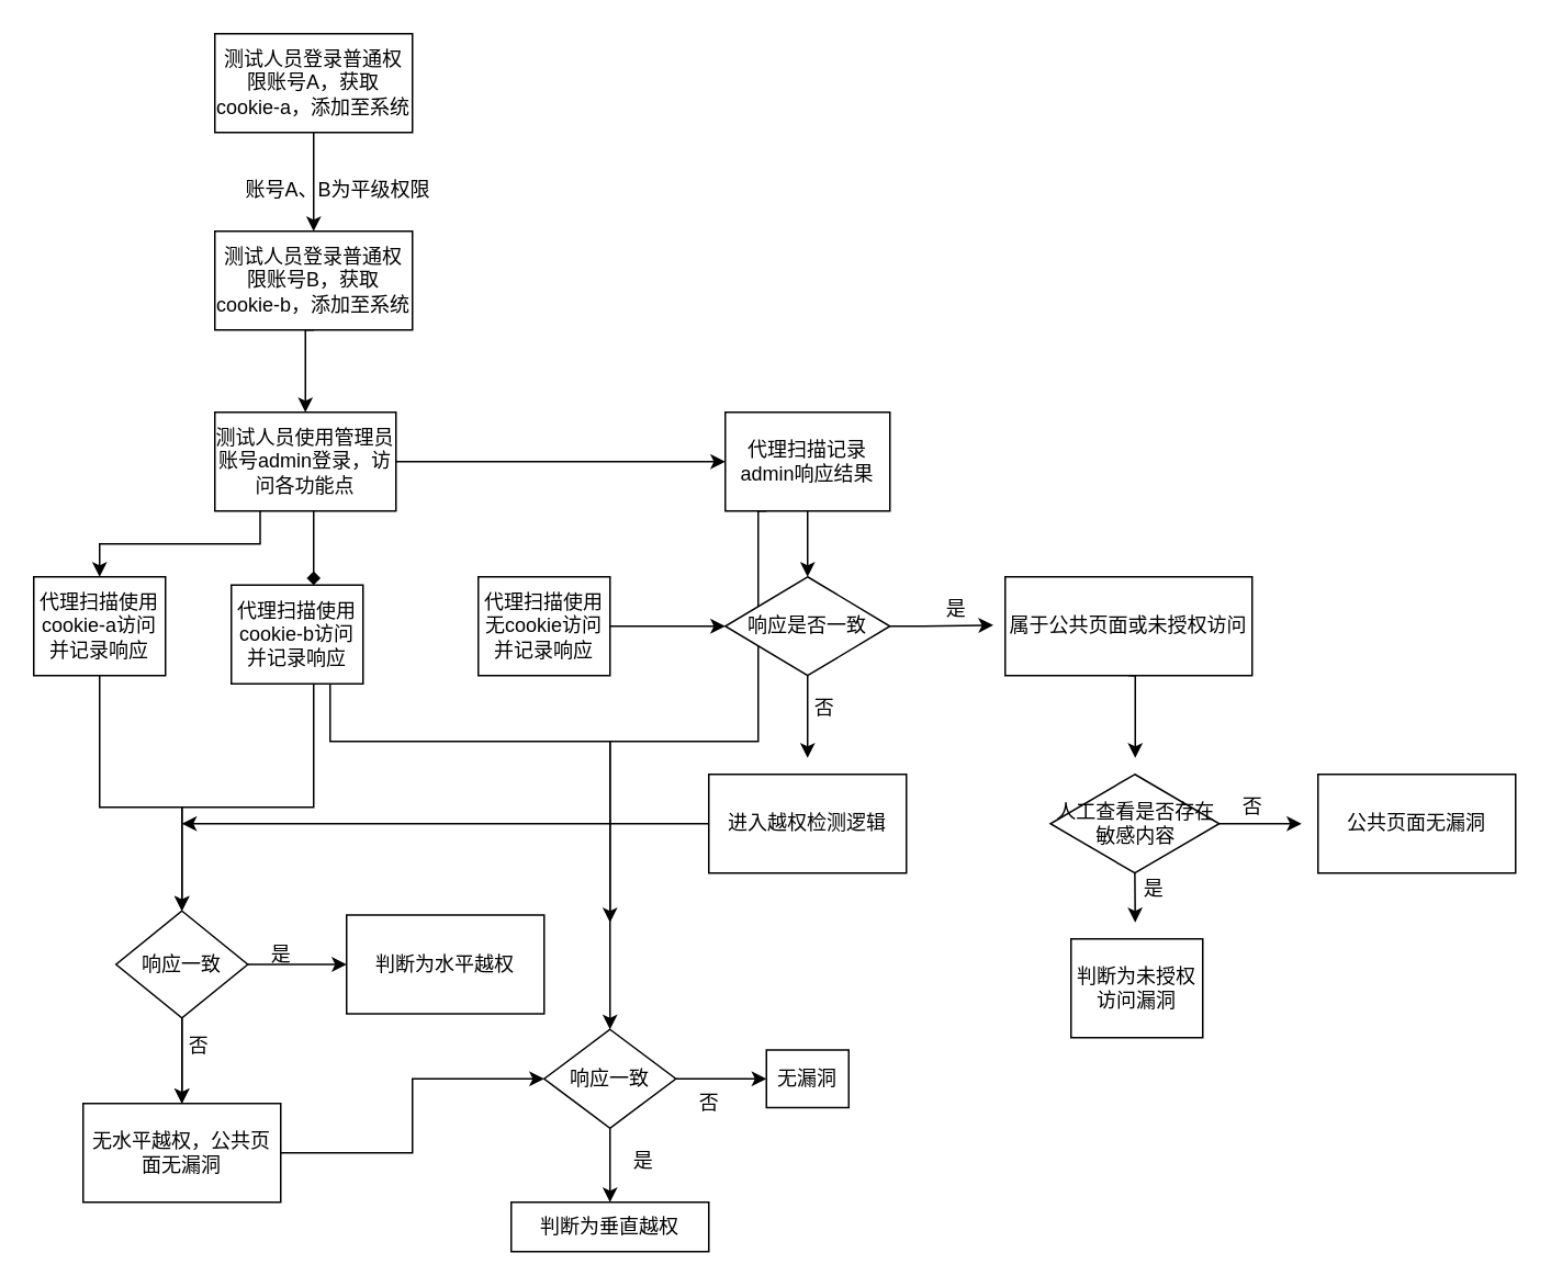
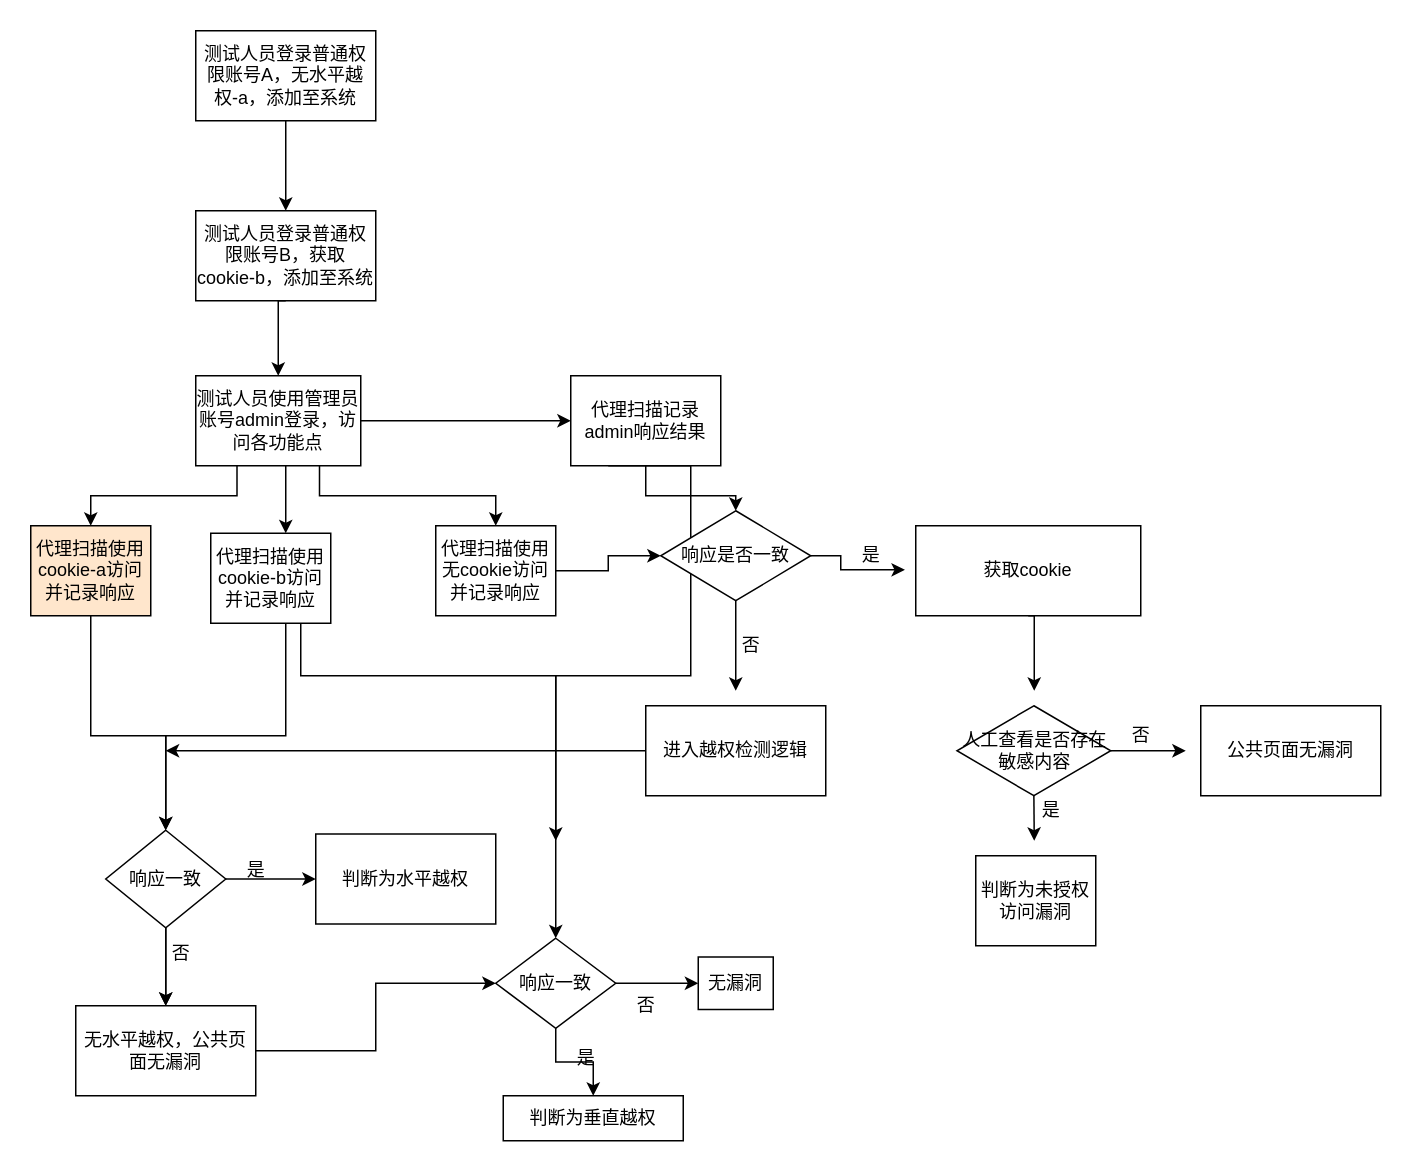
- <mxCell id="3" value="测试人员登录普通权限账号A，获取cookie-a，添加至系统" style="rounded=0;whiteSpace=wrap;html=1;" vertex="1" parent="1"><mxGeometry x="130" y="20" width="120" height="60" as="geometry" /></mxCell>
+ <mxCell id="3" value="测试人员登录普通权限账号A，无水平越权-a，添加至系统" style="rounded=0;whiteSpace=wrap;html=1;" vertex="1" parent="1"><mxGeometry x="130" y="20" width="120" height="60" as="geometry" /></mxCell>
- <mxCell id="11" value="账号A、B为平级权限" style="text;html=1;strokeColor=none;fillColor=none;align=center;verticalAlign=middle;whiteSpace=wrap;rounded=0;" vertex="1" parent="1"><mxGeometry x="140" y="100" width="130" height="30" as="geometry" /></mxCell>
- <mxCell id="21" value="代理扫描记录admin响应结果" style="rounded=0;whiteSpace=wrap;html=1;" vertex="1" parent="1"><mxGeometry x="440" y="250" width="100" height="60" as="geometry" /></mxCell>
+ <mxCell id="21" value="代理扫描记录admin响应结果" style="rounded=0;whiteSpace=wrap;html=1;" vertex="1" parent="1"><mxGeometry x="380" y="250" width="100" height="60" as="geometry" /></mxCell>
+ <mxCell id="8" style="edgeStyle=orthogonalEdgeStyle;rounded=0;orthogonalLoop=1;jettySize=auto;html=1;exitX=0.75;exitY=1;exitDx=0;exitDy=0;entryX=0.5;entryY=0;entryDx=0;entryDy=0;" edge="1" parent="1" source="10" target="18"><mxGeometry relative="1" as="geometry"><mxPoint x="220" y="330" as="targetPoint" /></mxGeometry></mxCell>
- <mxCell id="6" value="" style="edgeStyle=orthogonalEdgeStyle;rounded=0;orthogonalLoop=1;jettySize=auto;html=1;endArrow=diamond;" edge="1" parent="1" source="10" target="16"><mxGeometry relative="1" as="geometry"><Array as="points"><mxPoint x="190" y="330" /><mxPoint x="190" y="330" /></Array></mxGeometry></mxCell>
+ <mxCell id="6" value="" style="edgeStyle=orthogonalEdgeStyle;rounded=0;orthogonalLoop=1;jettySize=auto;html=1;" edge="1" parent="1" source="10" target="16"><mxGeometry relative="1" as="geometry"><Array as="points"><mxPoint x="190" y="330" /><mxPoint x="190" y="330" /></Array></mxGeometry></mxCell>
- <mxCell id="13" value="代理扫描使用cookie-a访问并记录响应" style="rounded=0;whiteSpace=wrap;html=1;" vertex="1" parent="1"><mxGeometry x="20" y="350" width="80" height="60" as="geometry" /></mxCell>
+ <mxCell id="13" value="代理扫描使用cookie-a访问并记录响应" style="rounded=0;whiteSpace=wrap;html=1;fillColor=#ffe6cc;" vertex="1" parent="1"><mxGeometry x="20" y="350" width="80" height="60" as="geometry" /></mxCell>
- <mxCell id="24" value="响应是否一致" style="rhombus;whiteSpace=wrap;html=1;" vertex="1" parent="1"><mxGeometry x="440" y="350" width="100" height="60" as="geometry" /></mxCell>
+ <mxCell id="24" value="响应是否一致" style="rhombus;whiteSpace=wrap;html=1;" vertex="1" parent="1"><mxGeometry x="440" y="340" width="100" height="60" as="geometry" /></mxCell>
- <mxCell id="28" value="属于公共页面或未授权访问" style="rounded=0;whiteSpace=wrap;html=1;" vertex="1" parent="1"><mxGeometry x="610" y="350" width="150" height="60" as="geometry" /></mxCell>
+ <mxCell id="28" value="获取cookie" style="rounded=0;whiteSpace=wrap;html=1;" vertex="1" parent="1"><mxGeometry x="610" y="350" width="150" height="60" as="geometry" /></mxCell>
- <mxCell id="50" value="判断为垂直越权" style="rounded=0;whiteSpace=wrap;html=1;" vertex="1" parent="1"><mxGeometry x="310" y="730" width="120" height="30" as="geometry" /></mxCell>
+ <mxCell id="50" value="判断为垂直越权" style="rounded=0;whiteSpace=wrap;html=1;" vertex="1" parent="1"><mxGeometry x="335" y="730" width="120" height="30" as="geometry" /></mxCell>
